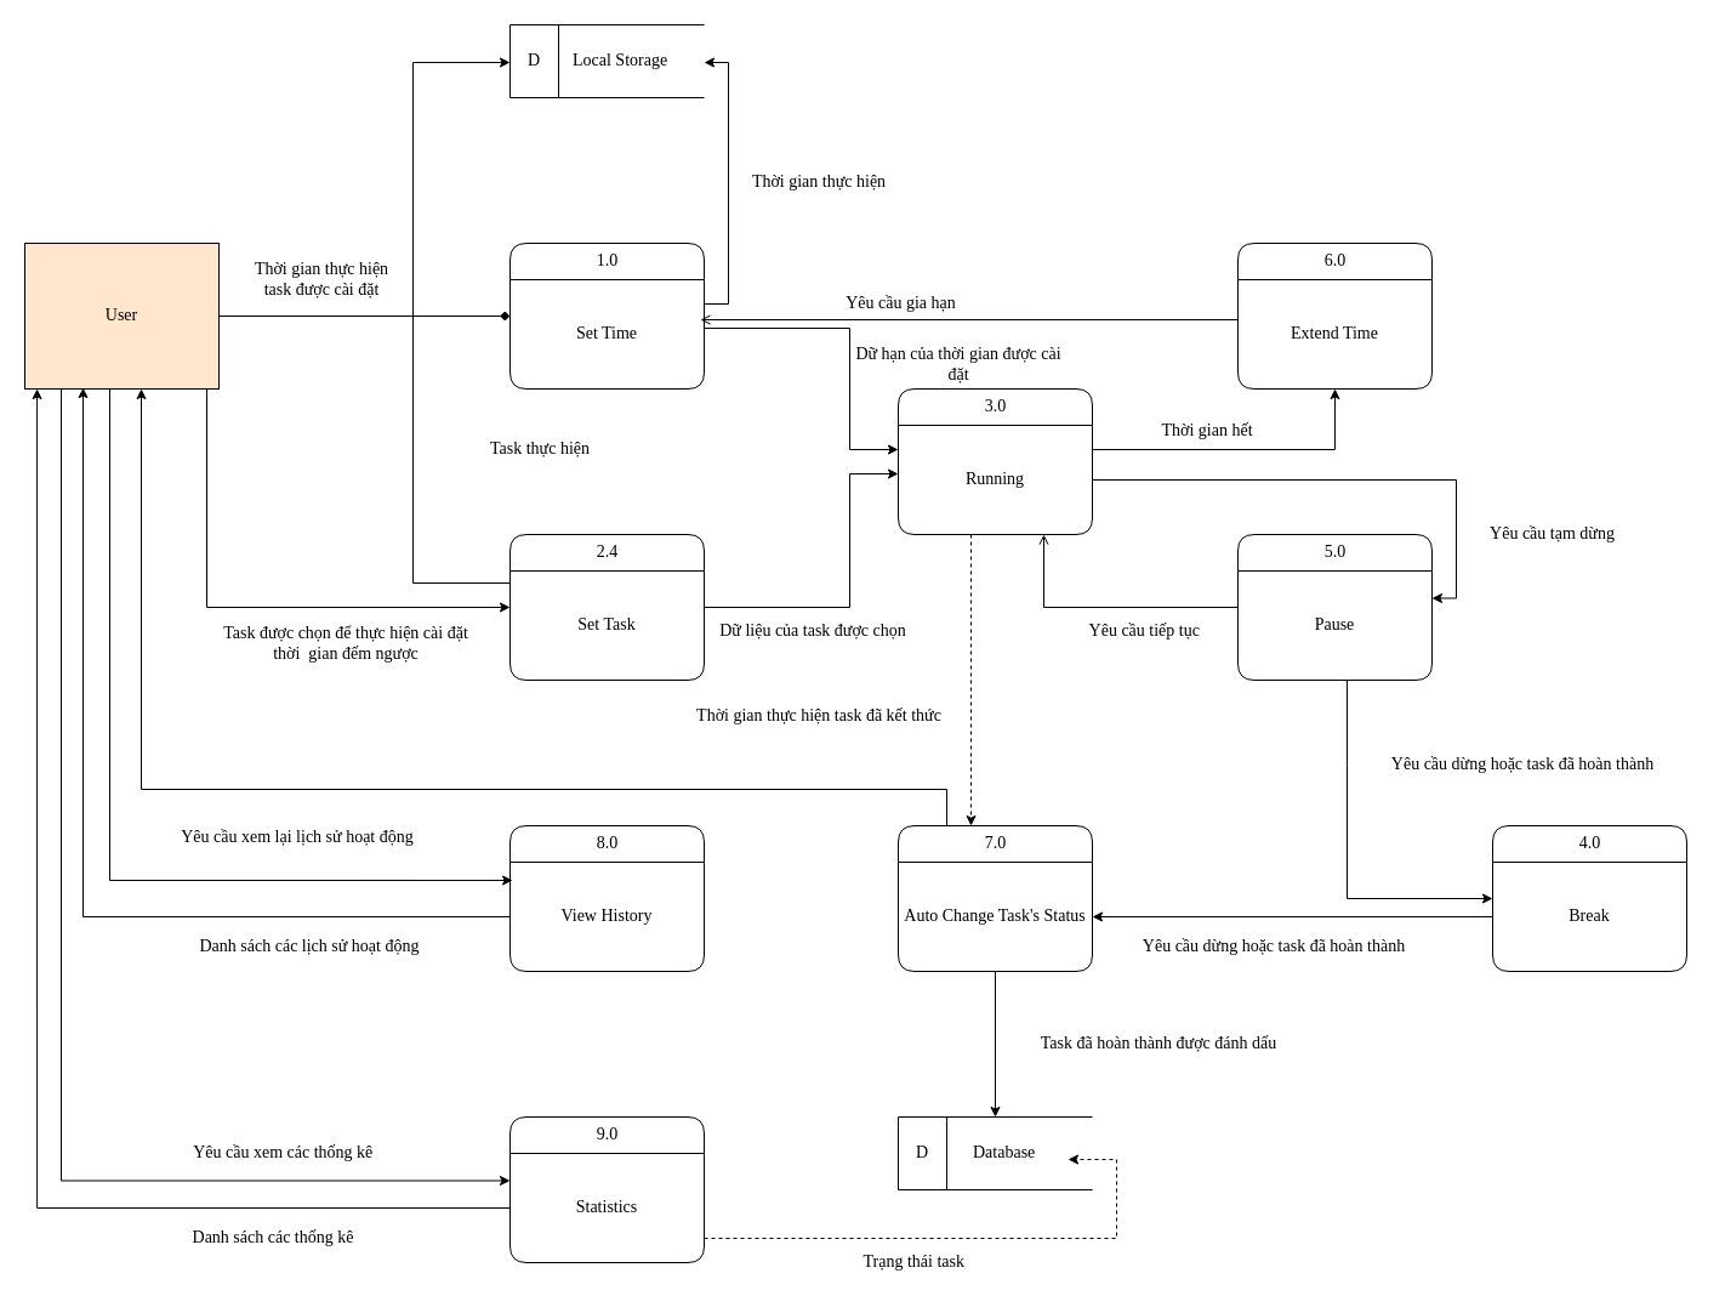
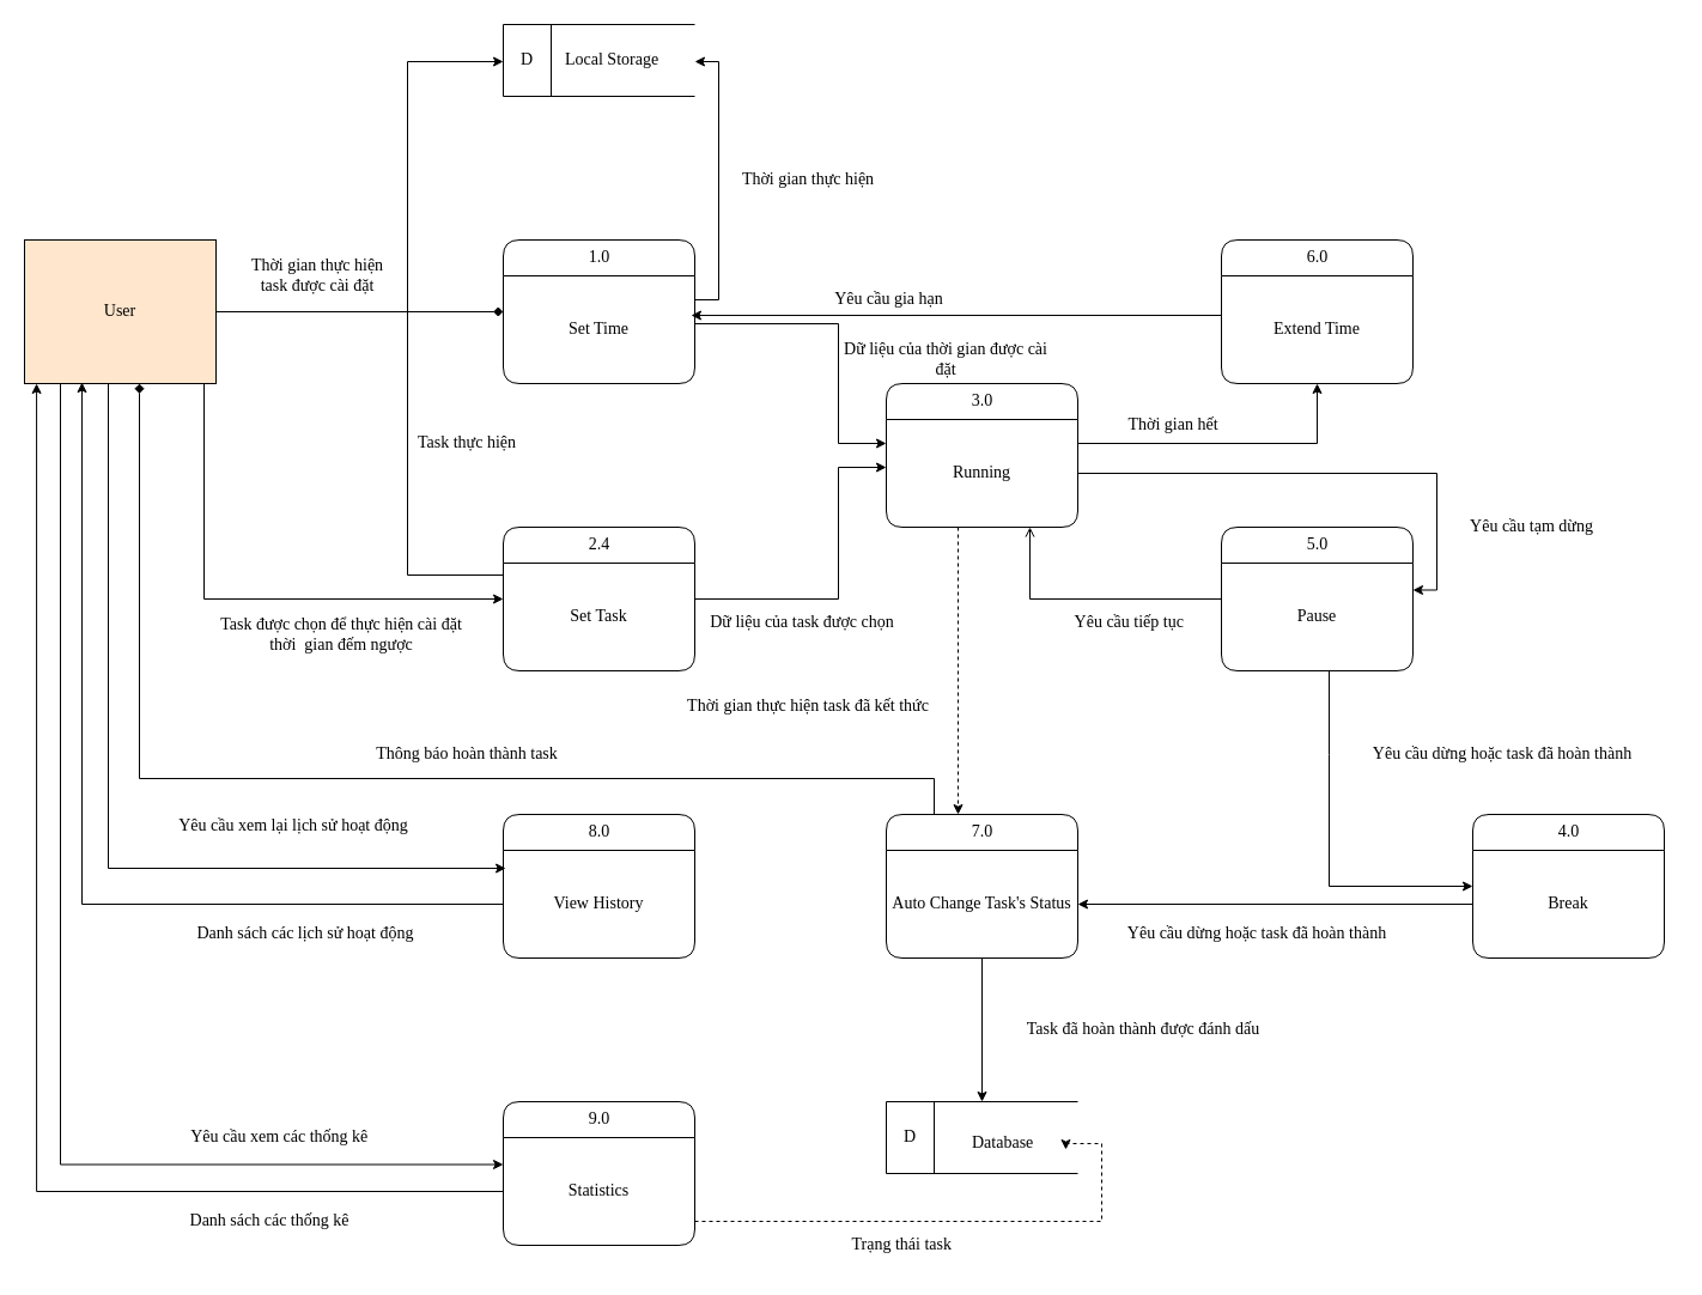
- <mxCell id="40" style="edgeStyle=orthogonalEdgeStyle;rounded=0;orthogonalLoop=1;jettySize=auto;html=1;entryX=0.981;entryY=0.367;entryDx=0;entryDy=0;entryPerimeter=0;fontFamily=Verdana;fontSize=14;exitX=0;exitY=0.25;exitDx=0;exitDy=0;endArrow=open;" edge="1" parent="1" source="28" target="10"><mxGeometry relative="1" as="geometry"><mxPoint x="900" y="190" as="sourcePoint" /><Array as="points"><mxPoint x="1020" y="263" /></Array></mxGeometry></mxCell>
+ <mxCell id="40" style="edgeStyle=orthogonalEdgeStyle;rounded=0;orthogonalLoop=1;jettySize=auto;html=1;entryX=0.981;entryY=0.367;entryDx=0;entryDy=0;entryPerimeter=0;fontFamily=Verdana;fontSize=14;exitX=0;exitY=0.25;exitDx=0;exitDy=0;" edge="1" parent="1" source="28" target="10"><mxGeometry relative="1" as="geometry"><mxPoint x="900" y="190" as="sourcePoint" /><Array as="points"><mxPoint x="1020" y="263" /></Array></mxGeometry></mxCell>
- <mxCell id="51" value="&lt;span style=&quot;font-size: 14px&quot;&gt;Dữ hạn của thời gian được cài đặt&lt;/span&gt;" style="text;html=1;strokeColor=none;fillColor=none;align=center;verticalAlign=middle;whiteSpace=wrap;rounded=0;fontFamily=Verdana;fontSize=14;" vertex="1" parent="1"><mxGeometry x="700" y="280" width="180" height="40" as="geometry" /></mxCell>
+ <mxCell id="51" value="&lt;span style=&quot;font-size: 14px&quot;&gt;Dữ liệu của thời gian được cài đặt&lt;/span&gt;" style="text;html=1;strokeColor=none;fillColor=none;align=center;verticalAlign=middle;whiteSpace=wrap;rounded=0;fontFamily=Verdana;fontSize=14;" vertex="1" parent="1"><mxGeometry x="700" y="280" width="180" height="40" as="geometry" /></mxCell>
- <mxCell id="67" style="edgeStyle=orthogonalEdgeStyle;rounded=0;orthogonalLoop=1;jettySize=auto;html=1;entryX=0.6;entryY=1;entryDx=0;entryDy=0;entryPerimeter=0;exitX=0.25;exitY=0;exitDx=0;exitDy=0;fontFamily=Verdana;fontSize=14;" edge="1" parent="1" source="29" target="6"><mxGeometry relative="1" as="geometry"><mxPoint x="120" y="336" as="targetPoint" /><mxPoint x="780" y="650" as="sourcePoint" /><Array as="points"><mxPoint x="780" y="650" /><mxPoint x="116" y="650" /></Array></mxGeometry></mxCell>
+ <mxCell id="67" style="edgeStyle=orthogonalEdgeStyle;rounded=0;orthogonalLoop=1;jettySize=auto;html=1;entryX=0.6;entryY=1;entryDx=0;entryDy=0;entryPerimeter=0;exitX=0.25;exitY=0;exitDx=0;exitDy=0;fontFamily=Verdana;fontSize=14;endArrow=diamond;" edge="1" parent="1" source="29" target="6"><mxGeometry relative="1" as="geometry"><mxPoint x="120" y="336" as="targetPoint" /><mxPoint x="780" y="650" as="sourcePoint" /><Array as="points"><mxPoint x="780" y="650" /><mxPoint x="116" y="650" /></Array></mxGeometry></mxCell>
- <mxCell id="54" value="&lt;font style=&quot;font-size: 14px&quot;&gt;Thời gian hết&lt;/font&gt;" style="text;html=1;strokeColor=none;fillColor=none;align=center;verticalAlign=middle;whiteSpace=wrap;rounded=0;fontFamily=Verdana;fontSize=14;" vertex="1" parent="1"><mxGeometry x="930" y="340" width="130" height="30" as="geometry" /></mxCell>
+ <mxCell id="54" value="&lt;font style=&quot;font-size: 14px&quot;&gt;Thời gian hết&lt;/font&gt;" style="text;html=1;strokeColor=none;fillColor=none;align=center;verticalAlign=middle;whiteSpace=wrap;rounded=0;fontFamily=Verdana;fontSize=14;" vertex="1" parent="1"><mxGeometry x="915" y="340" width="130" height="30" as="geometry" /></mxCell>
- <mxCell id="50" value="&lt;span style=&quot;font-size: 14px&quot;&gt;Task thực hiện&lt;/span&gt;" style="text;html=1;strokeColor=none;fillColor=none;align=center;verticalAlign=middle;whiteSpace=wrap;rounded=0;fontFamily=Verdana;fontSize=14;" vertex="1" parent="1"><mxGeometry x="395" y="350" width="100" height="40" as="geometry" /></mxCell>
+ <mxCell id="50" value="&lt;span style=&quot;font-size: 14px&quot;&gt;Task thực hiện&lt;/span&gt;" style="text;html=1;strokeColor=none;fillColor=none;align=center;verticalAlign=middle;whiteSpace=wrap;rounded=0;fontFamily=Verdana;fontSize=14;" vertex="1" parent="1"><mxGeometry x="340" y="350" width="100" height="40" as="geometry" /></mxCell>
+ <mxCell id="68" value="&lt;span style=&quot;font-size: 14px&quot;&gt;Thông báo hoàn thành task&lt;/span&gt;" style="text;html=1;strokeColor=none;fillColor=none;align=center;verticalAlign=middle;whiteSpace=wrap;rounded=0;fontFamily=Verdana;fontSize=14;" vertex="1" parent="1"><mxGeometry x="275" y="610" width="230" height="40" as="geometry" /></mxCell>
- <mxCell id="45" value="&lt;font style=&quot;font-size: 14px;&quot;&gt;&lt;span style=&quot;font-size: 14px&quot;&gt;Database&lt;/span&gt;&lt;/font&gt;" style="text;html=1;strokeColor=none;fillColor=none;align=left;verticalAlign=middle;whiteSpace=wrap;rounded=0;fontFamily=Verdana;fontSize=14;" vertex="1" parent="1"><mxGeometry x="800" y="940" width="80" height="20" as="geometry" /></mxCell>
+ <mxCell id="45" value="&lt;font style=&quot;font-size: 14px;&quot;&gt;&lt;span style=&quot;font-size: 14px&quot;&gt;Database&lt;/span&gt;&lt;/font&gt;" style="text;html=1;strokeColor=none;fillColor=none;align=left;verticalAlign=middle;whiteSpace=wrap;rounded=0;fontFamily=Verdana;fontSize=14;" vertex="1" parent="1"><mxGeometry x="810" y="945" width="80" height="20" as="geometry" /></mxCell>
